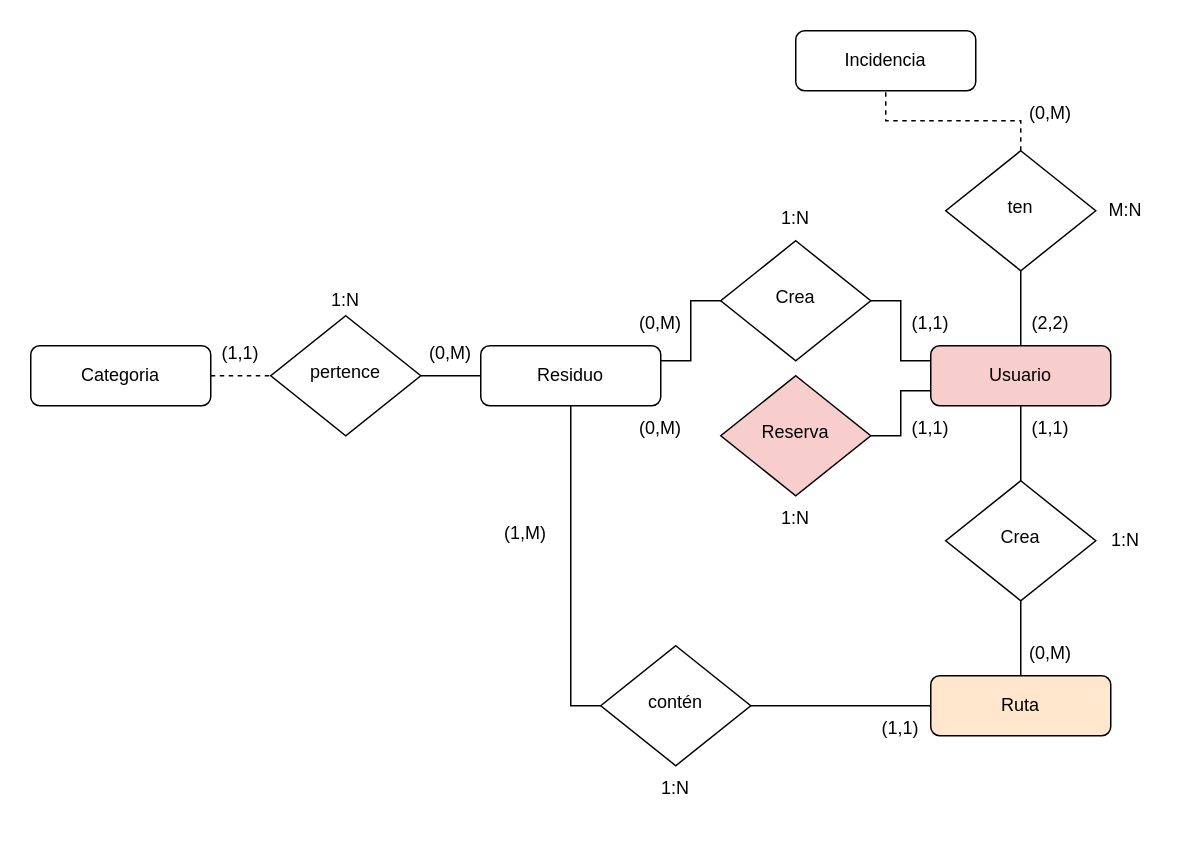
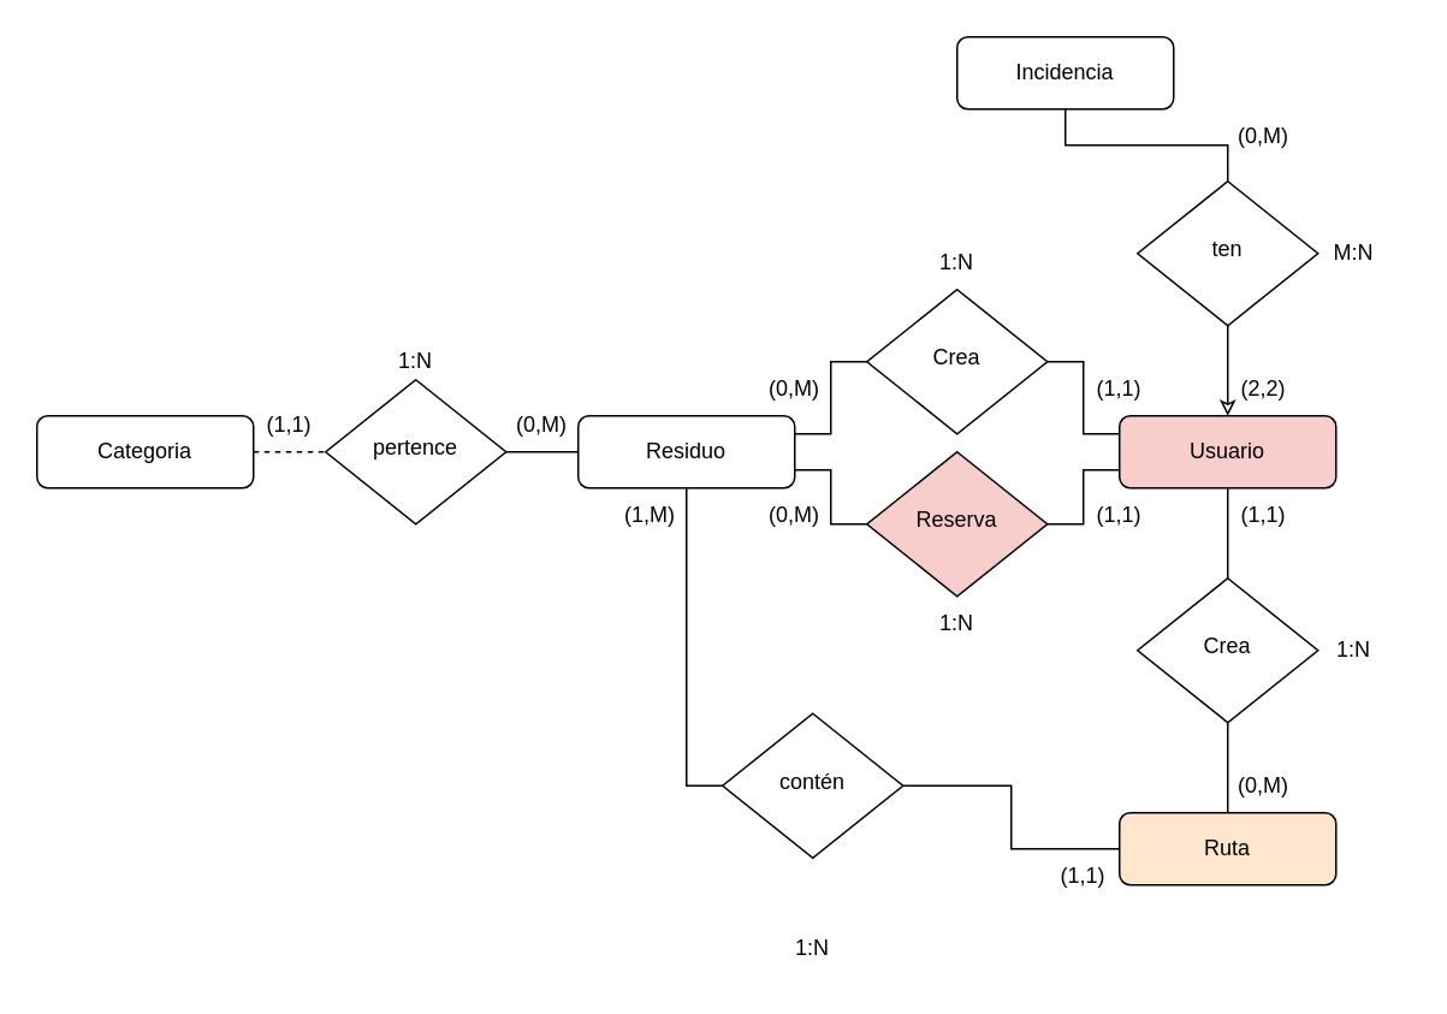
- <mxCell id="11" style="edgeStyle=orthogonalEdgeStyle;rounded=0;orthogonalLoop=1;jettySize=auto;html=1;endArrow=none;endFill=0;dashed=1;" edge="1" parent="1" source="13" target="8"><mxGeometry relative="1" as="geometry" /></mxCell>
+ <mxCell id="11" style="edgeStyle=orthogonalEdgeStyle;rounded=0;orthogonalLoop=1;jettySize=auto;html=1;endArrow=none;endFill=0;" edge="1" parent="1" source="13" target="8"><mxGeometry relative="1" as="geometry" /></mxCell>
- <mxCell id="12" style="edgeStyle=orthogonalEdgeStyle;rounded=0;orthogonalLoop=1;jettySize=auto;html=1;endArrow=none;endFill=0;" edge="1" parent="1" source="13" target="5"><mxGeometry relative="1" as="geometry" /></mxCell>
+ <mxCell id="12" style="edgeStyle=orthogonalEdgeStyle;rounded=0;orthogonalLoop=1;jettySize=auto;html=1;endArrow=classic;endFill=0;" edge="1" parent="1" source="13" target="5"><mxGeometry relative="1" as="geometry" /></mxCell>
+ <mxCell id="15" style="edgeStyle=orthogonalEdgeStyle;rounded=0;orthogonalLoop=1;jettySize=auto;html=1;entryX=1;entryY=0.75;entryDx=0;entryDy=0;endArrow=none;endFill=0;" edge="1" parent="1" source="16" target="3"><mxGeometry relative="1" as="geometry" /></mxCell>
- <mxCell id="29" value="(1,M)" style="text;html=1;align=center;verticalAlign=middle;whiteSpace=wrap;rounded=0;" vertex="1" parent="1"><mxGeometry x="320" y="340" width="60" height="30" as="geometry" /></mxCell>
+ <mxCell id="29" value="(1,M)" style="text;html=1;align=center;verticalAlign=middle;whiteSpace=wrap;rounded=0;" vertex="1" parent="1"><mxGeometry x="330" y="270" width="60" height="30" as="geometry" /></mxCell>
- <mxCell id="21" value="contén" style="rhombus;whiteSpace=wrap;html=1;shadow=0;fontFamily=Helvetica;fontSize=12;align=center;strokeWidth=1;spacing=6;spacingTop=-4;" vertex="1" parent="1"><mxGeometry x="400" y="430" width="100" height="80" as="geometry" /></mxCell>
+ <mxCell id="21" value="contén" style="rhombus;whiteSpace=wrap;html=1;shadow=0;fontFamily=Helvetica;fontSize=12;align=center;strokeWidth=1;spacing=6;spacingTop=-4;" vertex="1" parent="1"><mxGeometry x="400" y="395" width="100" height="80" as="geometry" /></mxCell>
